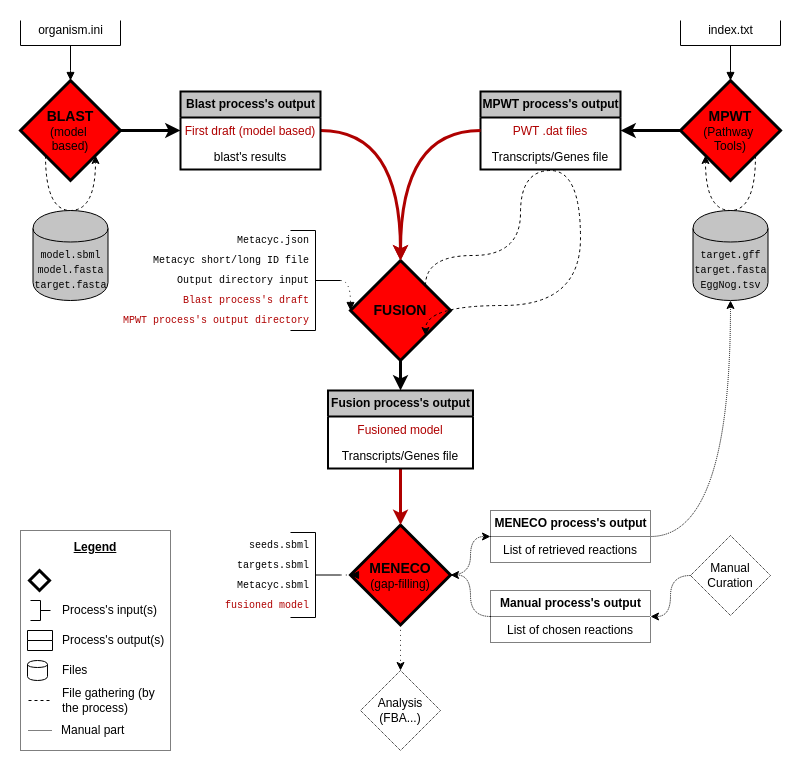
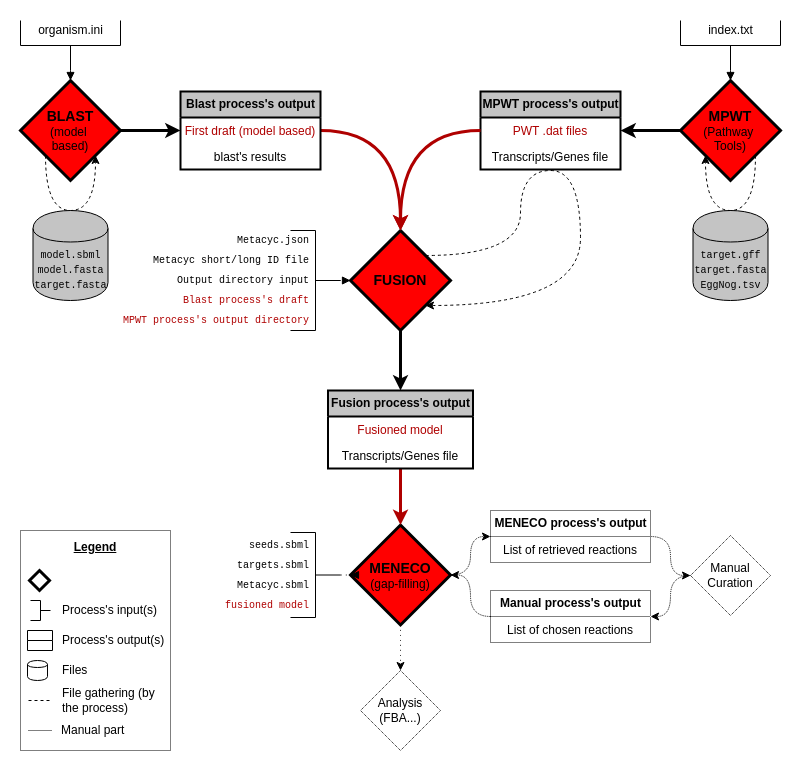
- <mxCell id="9" value="&lt;b&gt;&lt;font style=&quot;font-size: 14px&quot;&gt;FUSION&lt;/font&gt;&lt;/b&gt;" style="rhombus;whiteSpace=wrap;html=1;strokeWidth=3;gradientColor=none;fillColor=#FF0000;" parent="1" vertex="1"><mxGeometry x="350" y="260" width="100" height="100" as="geometry" /></mxCell>
+ <mxCell id="9" value="&lt;b&gt;&lt;font style=&quot;font-size: 14px&quot;&gt;FUSION&lt;/font&gt;&lt;/b&gt;" style="rhombus;whiteSpace=wrap;html=1;strokeWidth=3;gradientColor=none;fillColor=#FF0000;" parent="1" vertex="1"><mxGeometry x="350" y="230" width="100" height="100" as="geometry" /></mxCell>
- <mxCell id="48" style="edgeStyle=orthogonalEdgeStyle;curved=1;orthogonalLoop=1;jettySize=auto;html=1;startArrow=none;startFill=0;fontColor=#FFFFFF;dashed=1;dashPattern=1 1;" parent="1" source="49" target="34" edge="1"><mxGeometry relative="1" as="geometry" /></mxCell>
+ <mxCell id="48" style="edgeStyle=orthogonalEdgeStyle;curved=1;orthogonalLoop=1;jettySize=auto;html=1;entryX=0;entryY=0.5;entryDx=0;entryDy=0;startArrow=none;startFill=0;fontColor=#FFFFFF;dashed=1;dashPattern=1 1;" parent="1" source="49" target="14" edge="1"><mxGeometry relative="1" as="geometry" /></mxCell>
